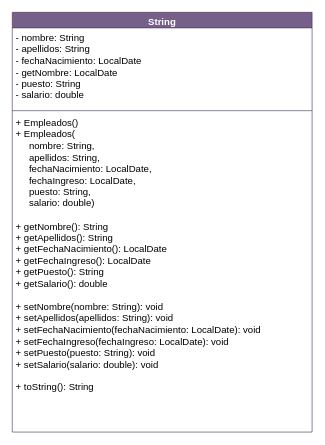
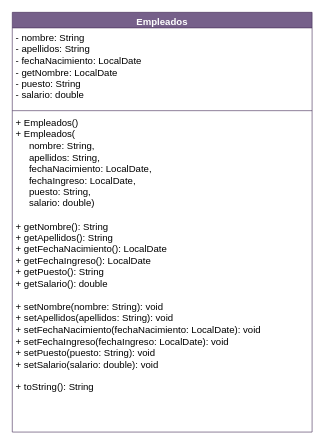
- <mxCell id="2" value="String" style="swimlane;fontStyle=1;align=center;verticalAlign=top;childLayout=stackLayout;horizontal=1;startSize=26;horizontalStack=0;resizeParent=1;resizeParentMax=0;resizeLast=0;collapsible=1;marginBottom=0;whiteSpace=wrap;html=1;fontSize=16;fillColor=#76608a;strokeColor=#432D57;fontColor=#ffffff;" vertex="1" parent="1"><mxGeometry x="20" y="20" width="500" height="700" as="geometry" /></mxCell>
+ <mxCell id="2" value="Empleados" style="swimlane;fontStyle=1;align=center;verticalAlign=top;childLayout=stackLayout;horizontal=1;startSize=26;horizontalStack=0;resizeParent=1;resizeParentMax=0;resizeLast=0;collapsible=1;marginBottom=0;whiteSpace=wrap;html=1;fontSize=16;fillColor=#76608a;strokeColor=#432D57;fontColor=#ffffff;" vertex="1" parent="1"><mxGeometry x="20" y="20" width="500" height="700" as="geometry" /></mxCell>
